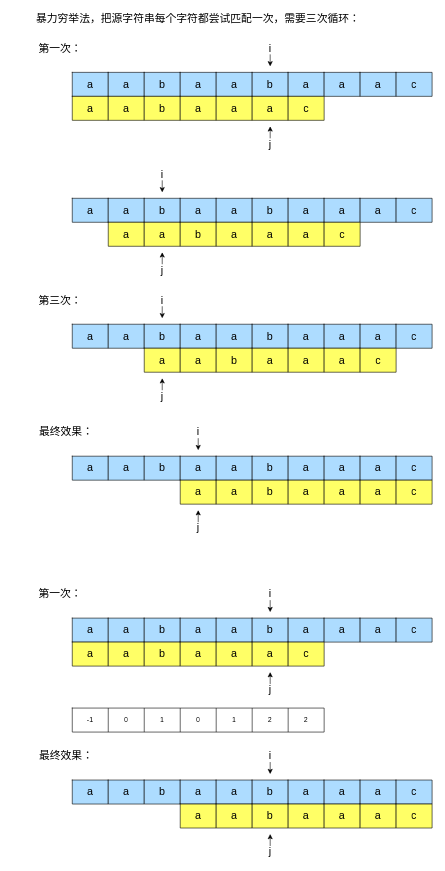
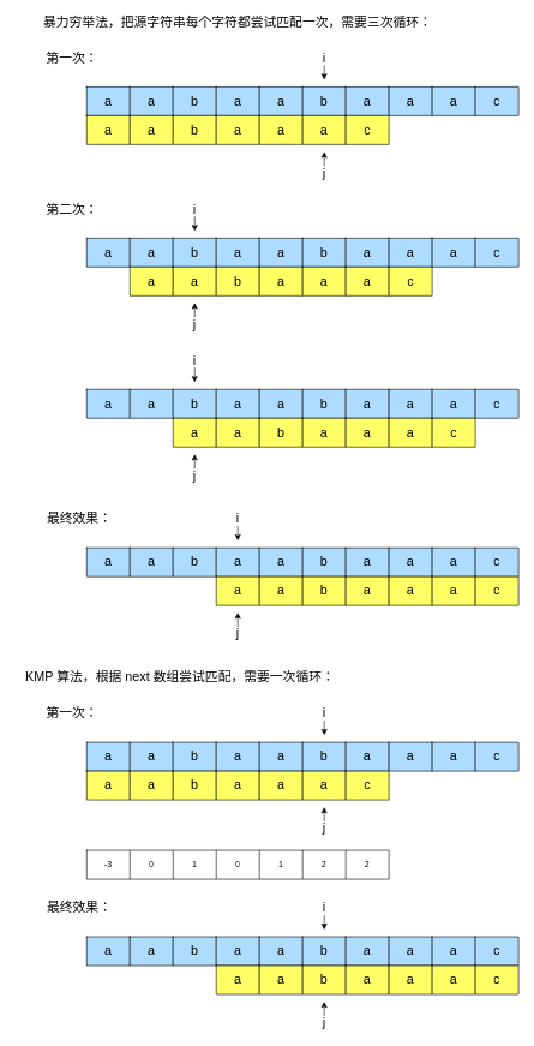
+ <mxCell id="54" value="第二次：" style="text;html=1;strokeColor=none;fillColor=none;align=center;verticalAlign=middle;whiteSpace=wrap;rounded=0;fontSize=18;" vertex="1" parent="1"><mxGeometry x="60" y="280" width="80" height="20" as="geometry" /></mxCell>
- <mxCell id="82" value="第三次：" style="text;html=1;strokeColor=none;fillColor=none;align=center;verticalAlign=middle;whiteSpace=wrap;rounded=0;fontSize=18;" vertex="1" parent="1"><mxGeometry x="60" y="490" width="80" height="20" as="geometry" /></mxCell>
+ <mxCell id="138" value="KMP 算法，根据 next 数组尝试匹配，需要一次循环：" style="text;html=1;strokeColor=none;fillColor=none;align=center;verticalAlign=middle;whiteSpace=wrap;rounded=0;fontSize=18;" vertex="1" parent="1"><mxGeometry x="20" y="930" width="460" height="20" as="geometry" /></mxCell>
- <mxCell id="146" value="-1" style="shape=partialRectangle;html=1;whiteSpace=wrap;connectable=0;overflow=hidden;fillColor=none;top=0;left=0;bottom=0;right=0;pointerEvents=1;" vertex="1" parent="145"><mxGeometry width="60" height="40" as="geometry" /></mxCell>
+ <mxCell id="146" value="-3" style="shape=partialRectangle;html=1;whiteSpace=wrap;connectable=0;overflow=hidden;fillColor=none;top=0;left=0;bottom=0;right=0;pointerEvents=1;" vertex="1" parent="145"><mxGeometry width="60" height="40" as="geometry" /></mxCell>
